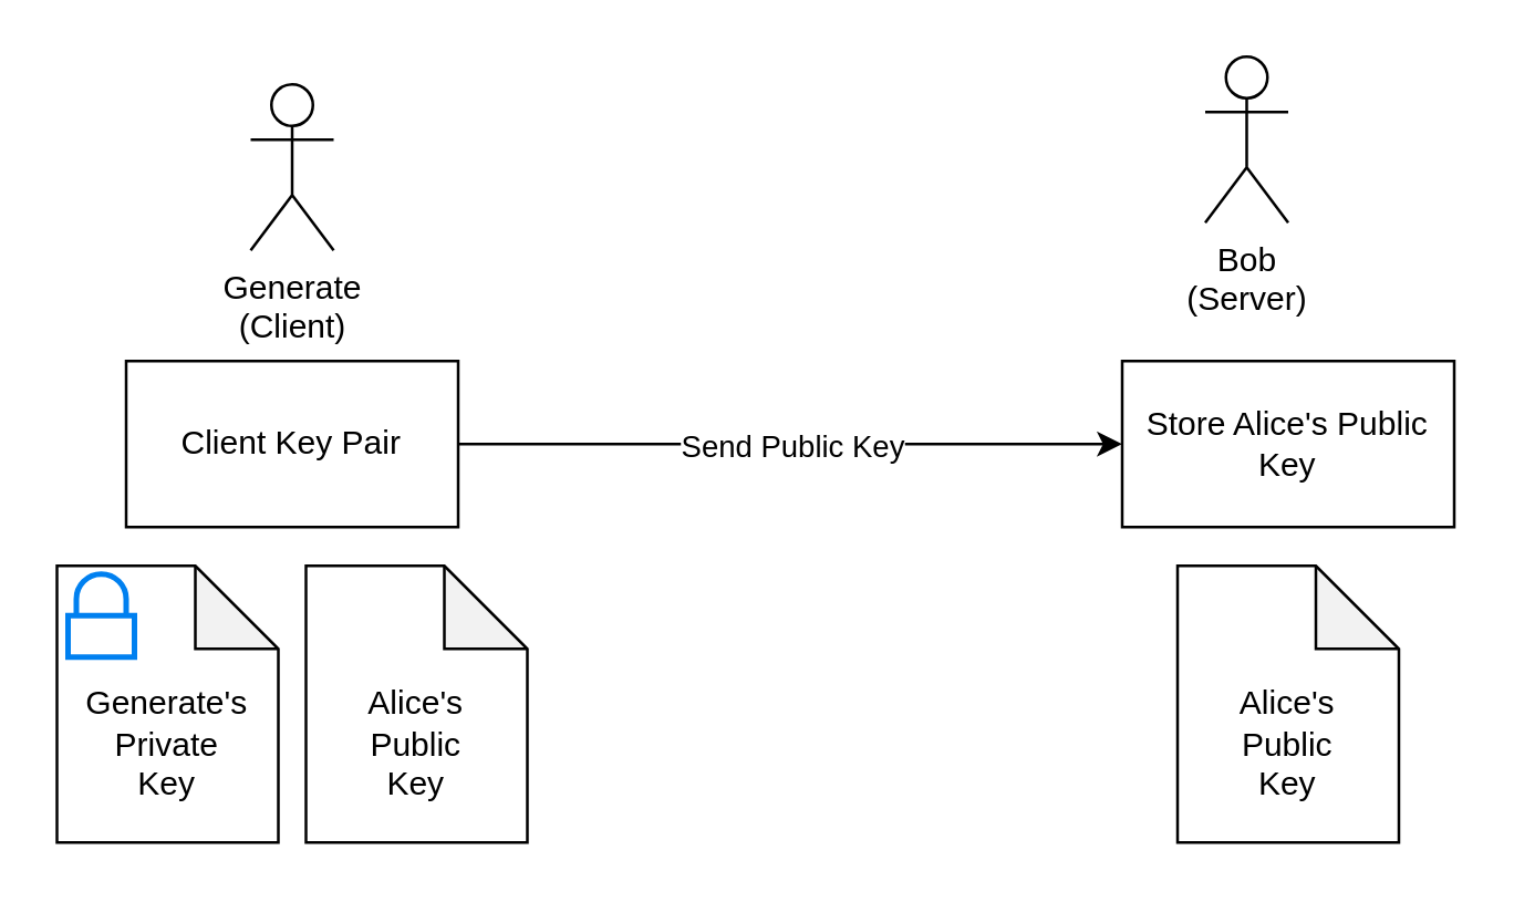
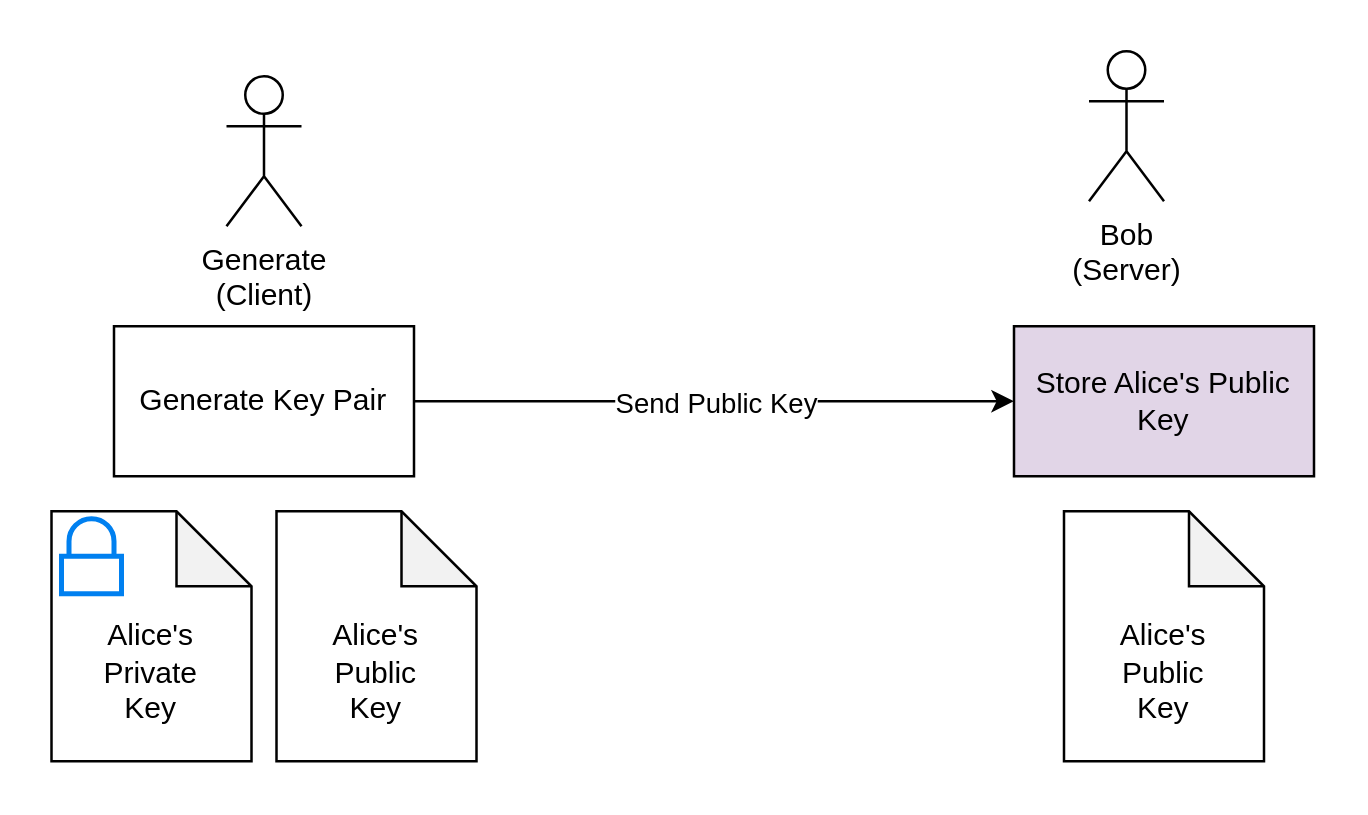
- <mxCell id="5" value="Client Key Pair" style="rounded=0;whiteSpace=wrap;html=1;spacingTop=0;spacingLeft=0;spacingBottom=0;spacing=5;" parent="1" vertex="1"><mxGeometry x="45" y="130" width="120" height="60" as="geometry" /></mxCell>
+ <mxCell id="5" value="Generate Key Pair" style="rounded=0;whiteSpace=wrap;html=1;spacingTop=0;spacingLeft=0;spacingBottom=0;spacing=5;" parent="1" vertex="1"><mxGeometry x="45" y="130" width="120" height="60" as="geometry" /></mxCell>
- <mxCell id="7" value="Store Alice's Public Key" style="rounded=0;whiteSpace=wrap;html=1;spacingTop=0;spacingLeft=0;spacingBottom=0;spacing=5;" parent="1" vertex="1"><mxGeometry x="405" y="130" width="120" height="60" as="geometry" /></mxCell>
+ <mxCell id="7" value="Store Alice's Public Key" style="rounded=0;whiteSpace=wrap;html=1;spacingTop=0;spacingLeft=0;spacingBottom=0;spacing=5;fillColor=#e1d5e7;" parent="1" vertex="1"><mxGeometry x="405" y="130" width="120" height="60" as="geometry" /></mxCell>
- <mxCell id="2" value="&lt;br&gt;&lt;br&gt;Generate's&lt;br&gt;Private&lt;br&gt;Key" style="shape=note;whiteSpace=wrap;html=1;backgroundOutline=1;darkOpacity=0.05;" parent="1" vertex="1"><mxGeometry x="20" y="204" width="80" height="100" as="geometry" /></mxCell>
+ <mxCell id="2" value="&lt;br&gt;&lt;br&gt;Alice's&lt;br&gt;Private&lt;br&gt;Key" style="shape=note;whiteSpace=wrap;html=1;backgroundOutline=1;darkOpacity=0.05;" parent="1" vertex="1"><mxGeometry x="20" y="204" width="80" height="100" as="geometry" /></mxCell>
